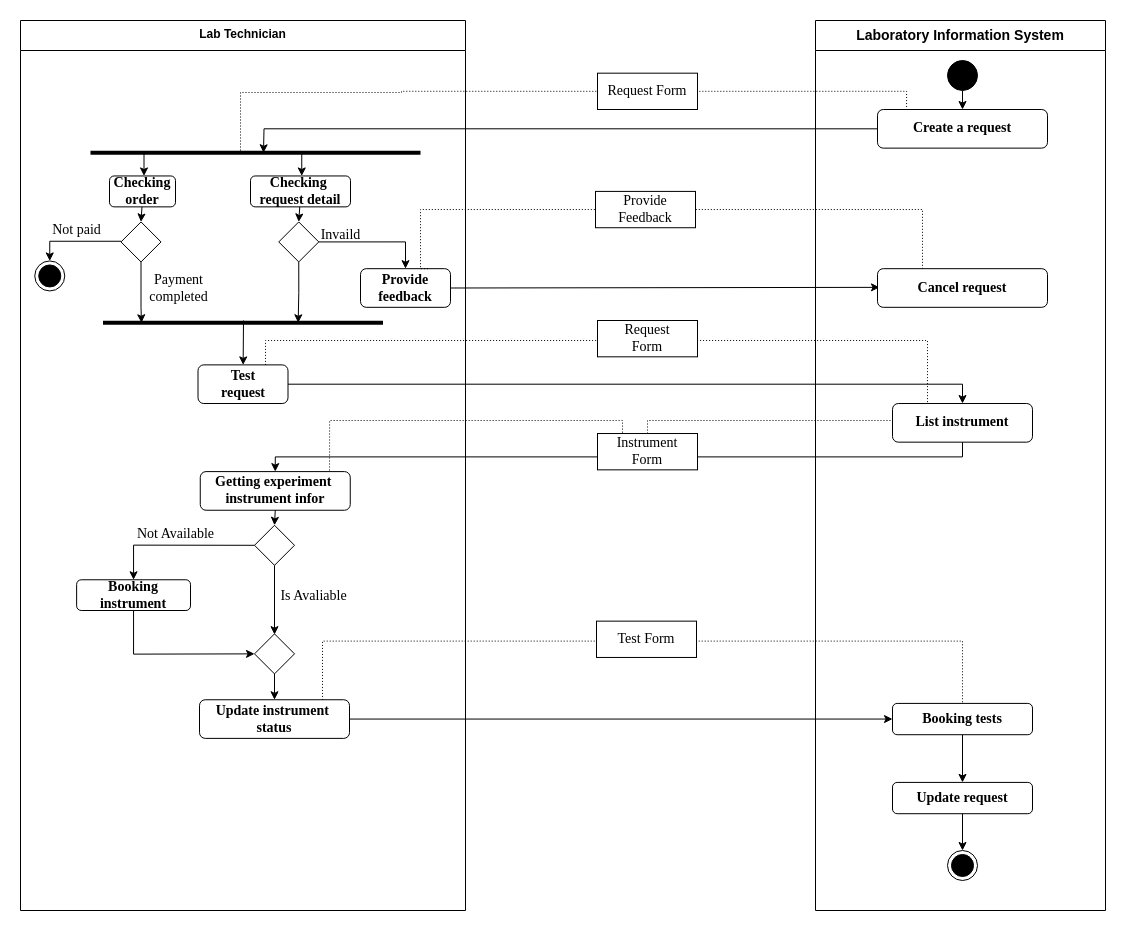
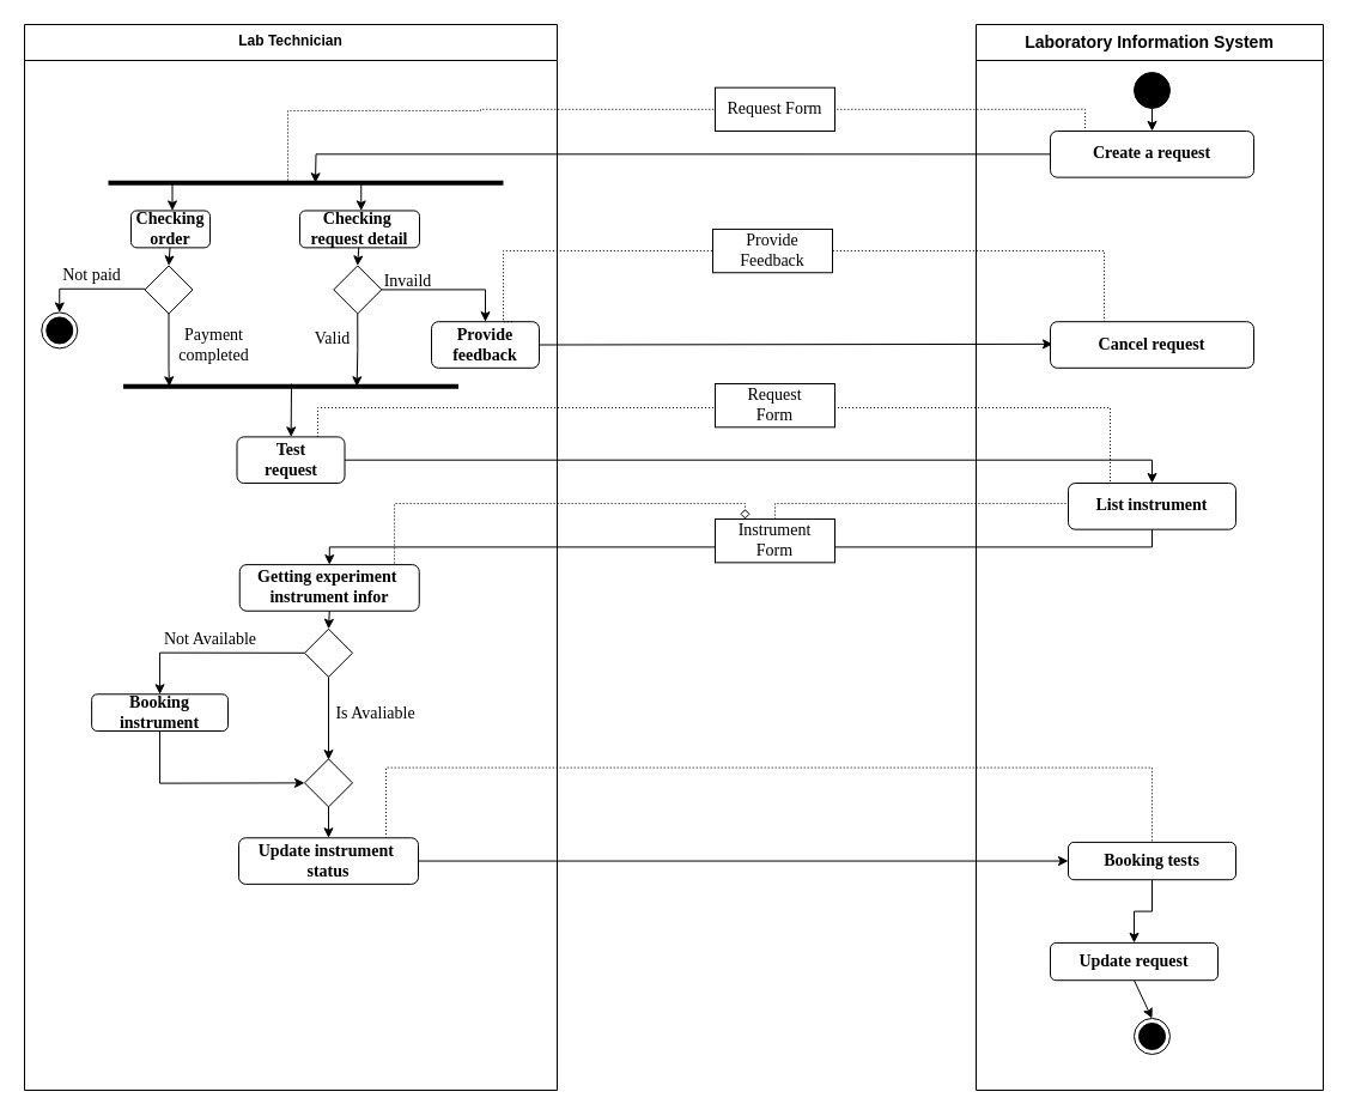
+ <mxCell id="40" value="Valid" style="text;html=1;align=center;verticalAlign=middle;resizable=0;points=[];autosize=1;strokeColor=none;fillColor=none;container=0;fontFamily=Times New Roman;fontSize=14;" parent="1" vertex="1"><mxGeometry x="252" y="268.182" width="50" height="30" as="geometry" /></mxCell>
- <mxCell id="2" value="" style="endArrow=none;startArrow=none;html=1;rounded=0;startFill=0;endFill=0;edgeStyle=orthogonalEdgeStyle;dashed=1;dashPattern=1 2;fontSize=14;entryX=0.25;entryY=0;entryDx=0;entryDy=0;exitX=0.862;exitY=0.049;exitDx=0;exitDy=0;exitPerimeter=0;fontFamily=Times New Roman;" parent="1" source="16" target="62" edge="1"><mxGeometry width="50" height="50" relative="1" as="geometry"><mxPoint x="330" y="460" as="sourcePoint" /><mxPoint x="927" y="403" as="targetPoint" /><Array as="points"><mxPoint x="329" y="420" /><mxPoint x="622" y="420" /></Array></mxGeometry></mxCell>
+ <mxCell id="2" value="" style="endArrow=diamond;startArrow=none;html=1;rounded=0;startFill=0;endFill=0;edgeStyle=orthogonalEdgeStyle;dashed=1;dashPattern=1 2;fontSize=14;entryX=0.25;entryY=0;entryDx=0;entryDy=0;exitX=0.862;exitY=0.049;exitDx=0;exitDy=0;exitPerimeter=0;fontFamily=Times New Roman;" parent="1" source="16" target="62" edge="1"><mxGeometry width="50" height="50" relative="1" as="geometry"><mxPoint x="330" y="460" as="sourcePoint" /><mxPoint x="927" y="403" as="targetPoint" /><Array as="points"><mxPoint x="329" y="420" /><mxPoint x="622" y="420" /></Array></mxGeometry></mxCell>
- <mxCell id="44" value="Test Form" style="rounded=0;whiteSpace=wrap;html=1;fontSize=14;container=0;fontFamily=Times New Roman;" parent="1" vertex="1"><mxGeometry x="596" y="620.644" width="100" height="36.318" as="geometry" /></mxCell>
- <mxCell id="3" value="&lt;b style=&quot;font-size: 14px;&quot;&gt;Update request&lt;/b&gt;" style="rounded=1;whiteSpace=wrap;html=1;fontSize=14;container=0;fontFamily=Times New Roman;" parent="1" vertex="1"><mxGeometry x="892" y="781.913" width="140" height="31.295" as="geometry" /></mxCell>
+ <mxCell id="3" value="&lt;b style=&quot;font-size: 14px;&quot;&gt;Update request&lt;/b&gt;" style="rounded=1;whiteSpace=wrap;html=1;fontSize=14;container=0;fontFamily=Times New Roman;" parent="1" vertex="1"><mxGeometry x="877" y="786.913" width="140" height="31.295" as="geometry" /></mxCell>
